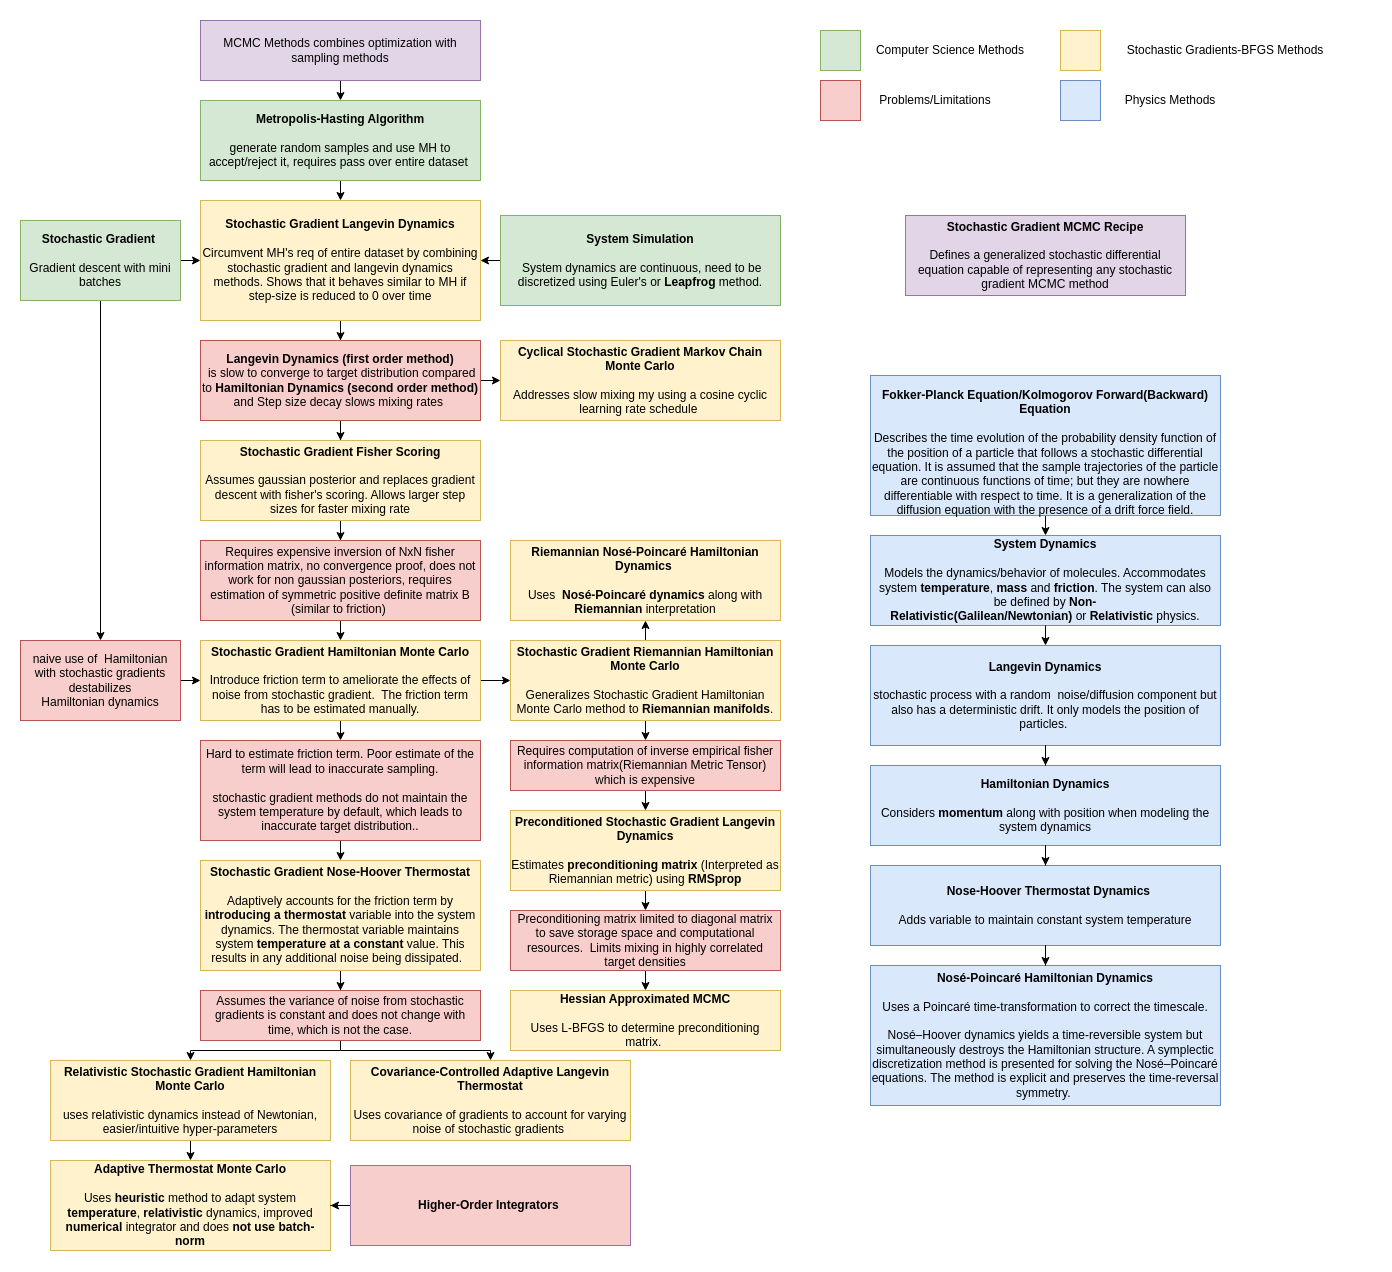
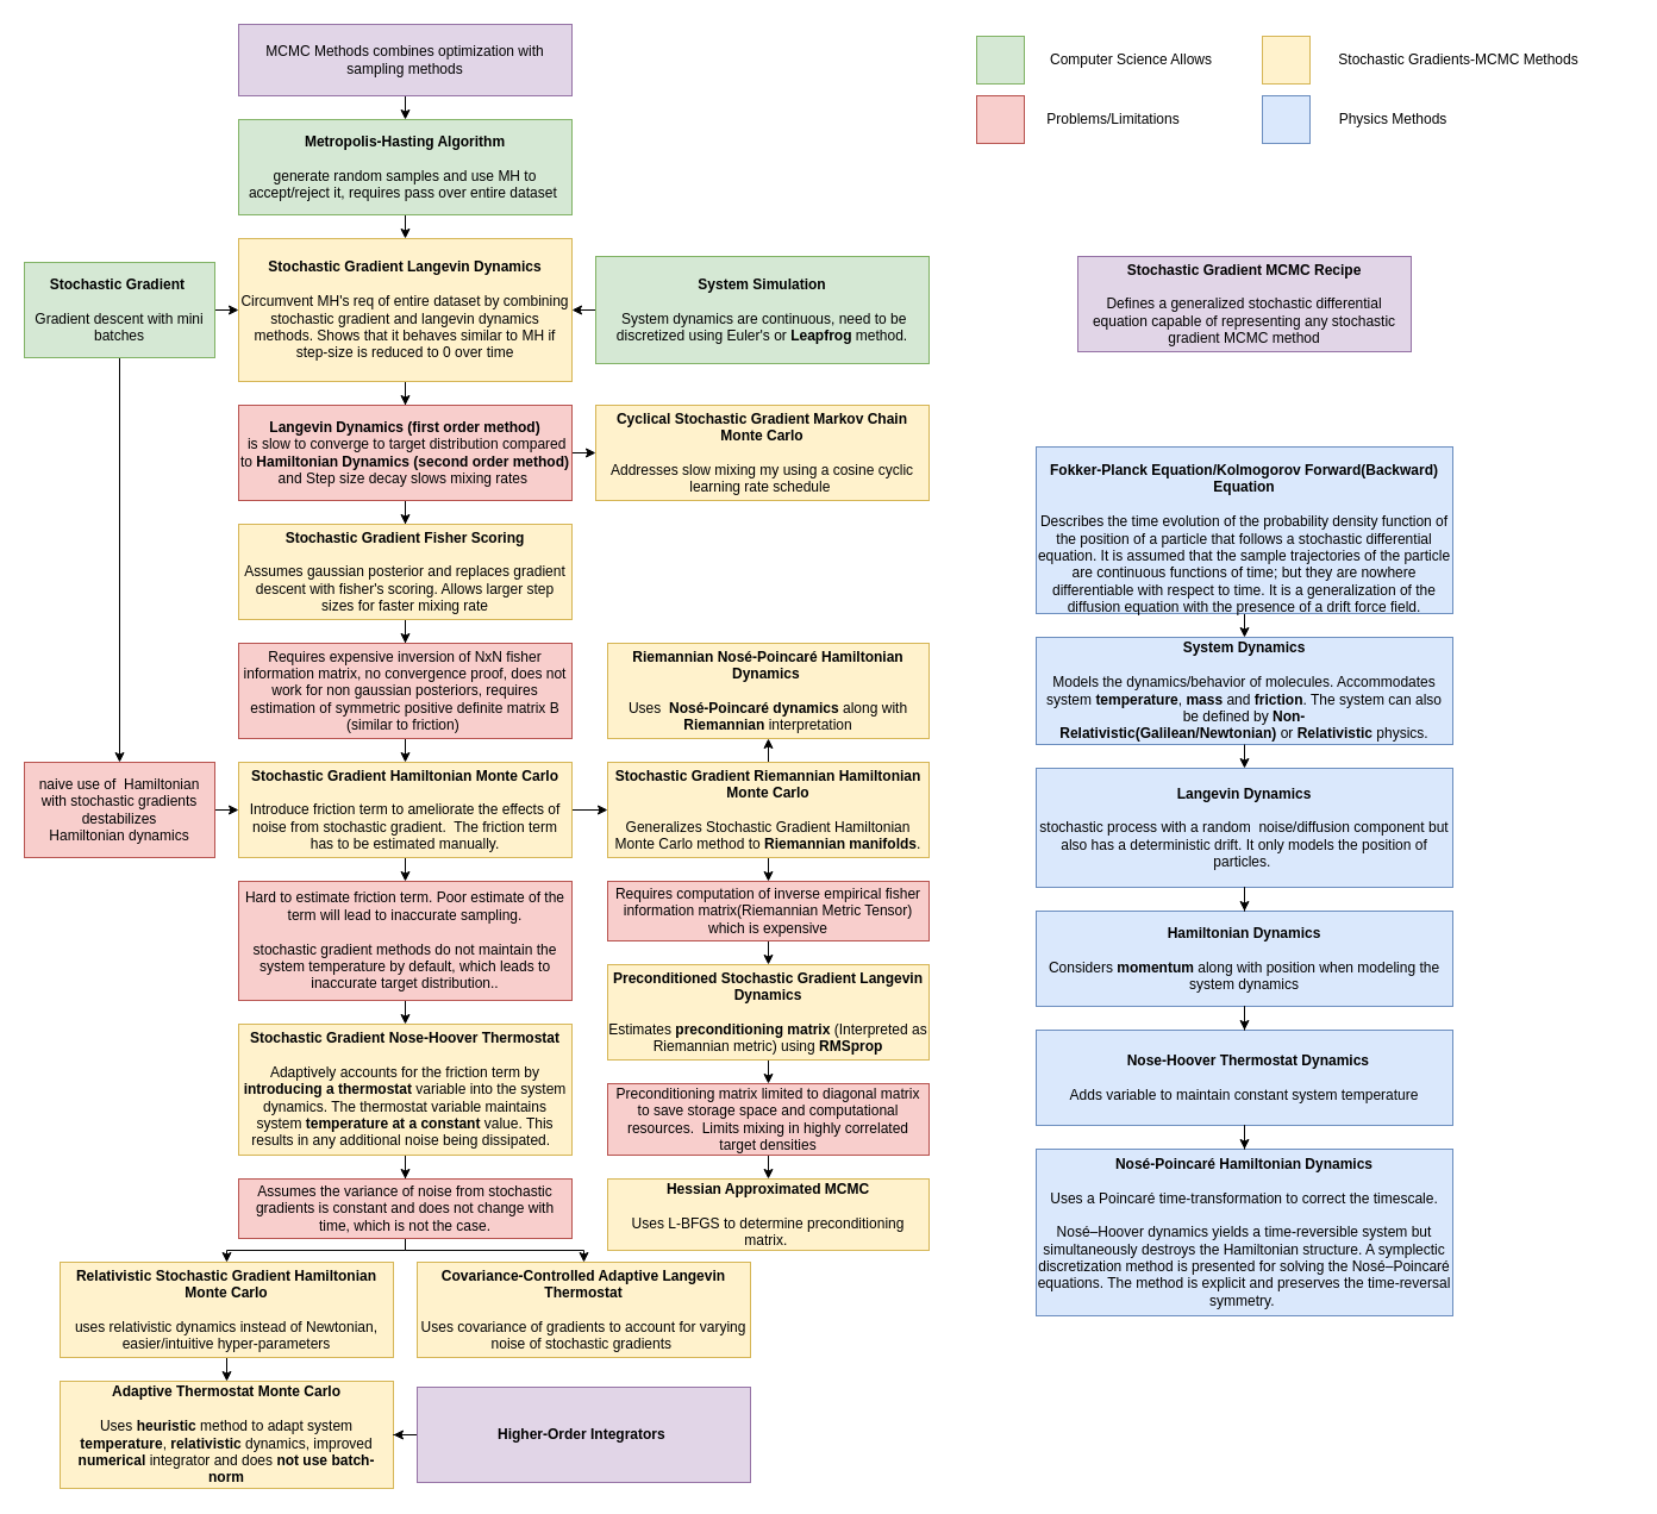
- <mxCell id="38" value="Computer Science Methods" style="text;html=1;strokeColor=none;fillColor=none;align=center;verticalAlign=middle;whiteSpace=wrap;" parent="36" vertex="1"><mxGeometry x="50" y="10" width="160" height="20" as="geometry" /></mxCell>
+ <mxCell id="38" value="Computer Science Allows" style="text;html=1;strokeColor=none;fillColor=none;align=center;verticalAlign=middle;whiteSpace=wrap;" parent="36" vertex="1"><mxGeometry x="50" y="10" width="160" height="20" as="geometry" /></mxCell>
- <mxCell id="44" value="Stochastic Gradients-BFGS Methods" style="text;html=1;strokeColor=none;fillColor=none;align=center;verticalAlign=middle;whiteSpace=wrap;" parent="42" vertex="1"><mxGeometry x="60" y="10" width="210" height="20" as="geometry" /></mxCell>
+ <mxCell id="44" value="Stochastic Gradients-MCMC Methods" style="text;html=1;strokeColor=none;fillColor=none;align=center;verticalAlign=middle;whiteSpace=wrap;" parent="42" vertex="1"><mxGeometry x="60" y="10" width="210" height="20" as="geometry" /></mxCell>
- <mxCell id="61" value="&lt;b&gt;Higher-Order Integrators&amp;nbsp;&lt;/b&gt;&lt;br&gt;" style="whiteSpace=wrap;html=1;fillColor=#f8cecc;strokeColor=#9673a6;" parent="1" vertex="1"><mxGeometry x="350" y="1165" width="280" height="80" as="geometry" /></mxCell>
+ <mxCell id="61" value="&lt;b&gt;Higher-Order Integrators&amp;nbsp;&lt;/b&gt;&lt;br&gt;" style="whiteSpace=wrap;html=1;fillColor=#e1d5e7;strokeColor=#9673a6;" parent="1" vertex="1"><mxGeometry x="350" y="1165" width="280" height="80" as="geometry" /></mxCell>
